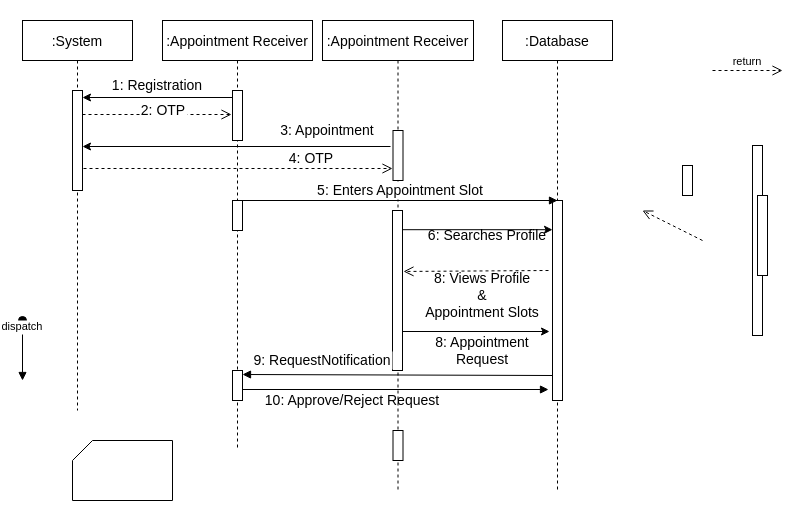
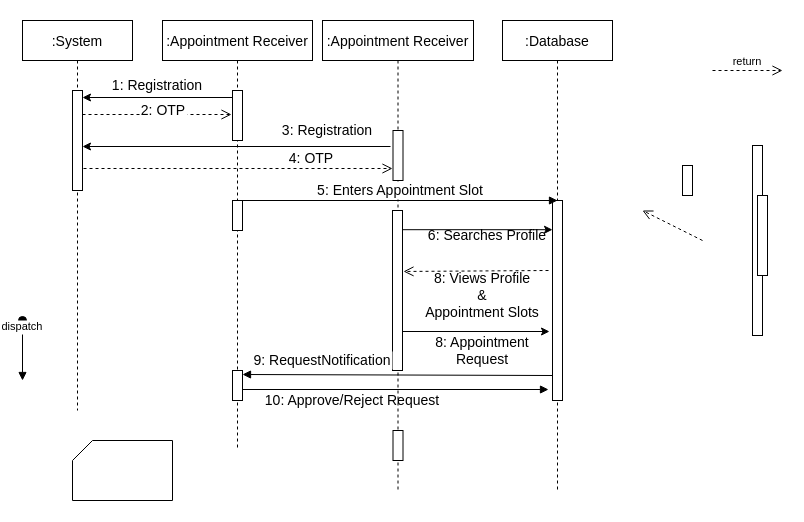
- <mxCell id="21" value="3: Appointment" style="text;html=1;strokeColor=none;fillColor=none;align=center;verticalAlign=middle;whiteSpace=wrap;rounded=0;fontSize=14;" vertex="1" parent="1"><mxGeometry x="270" y="115" width="110" height="30" as="geometry" /></mxCell>
+ <mxCell id="21" value="3: Registration" style="text;html=1;strokeColor=none;fillColor=none;align=center;verticalAlign=middle;whiteSpace=wrap;rounded=0;fontSize=14;" vertex="1" parent="1"><mxGeometry x="270" y="115" width="110" height="30" as="geometry" /></mxCell>
